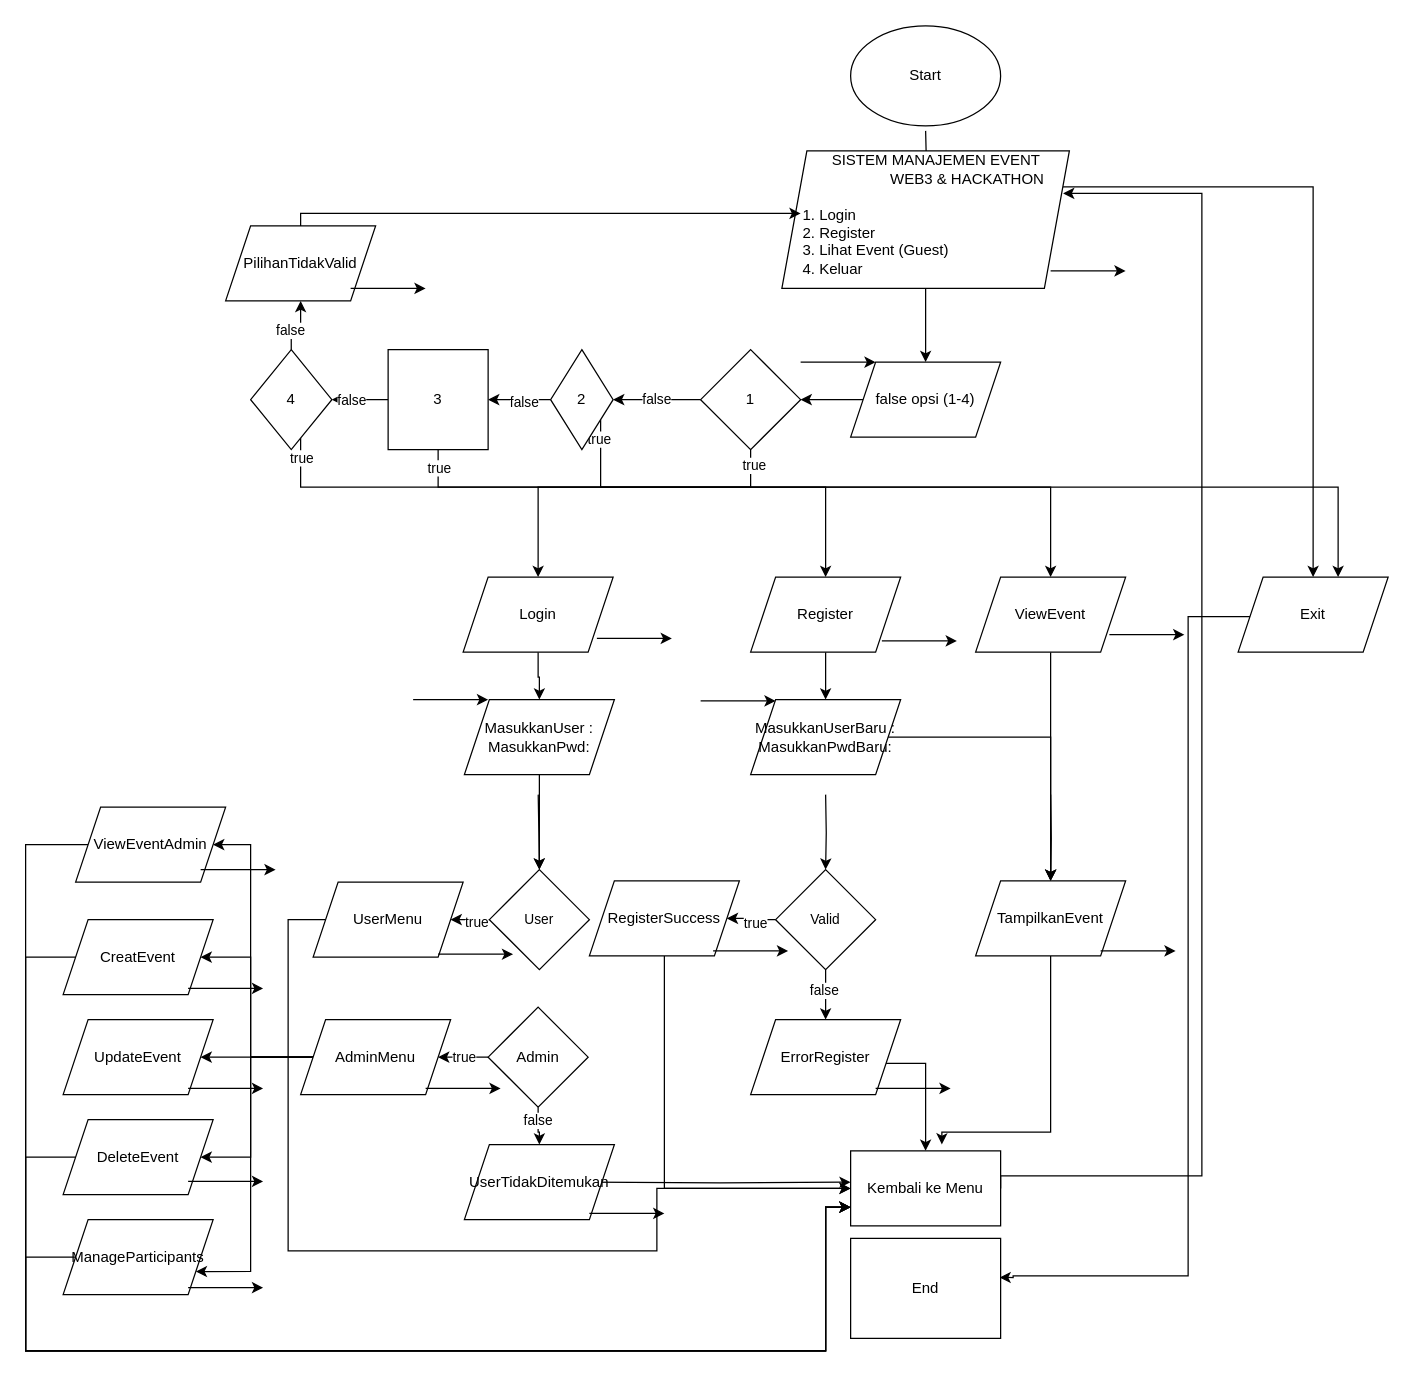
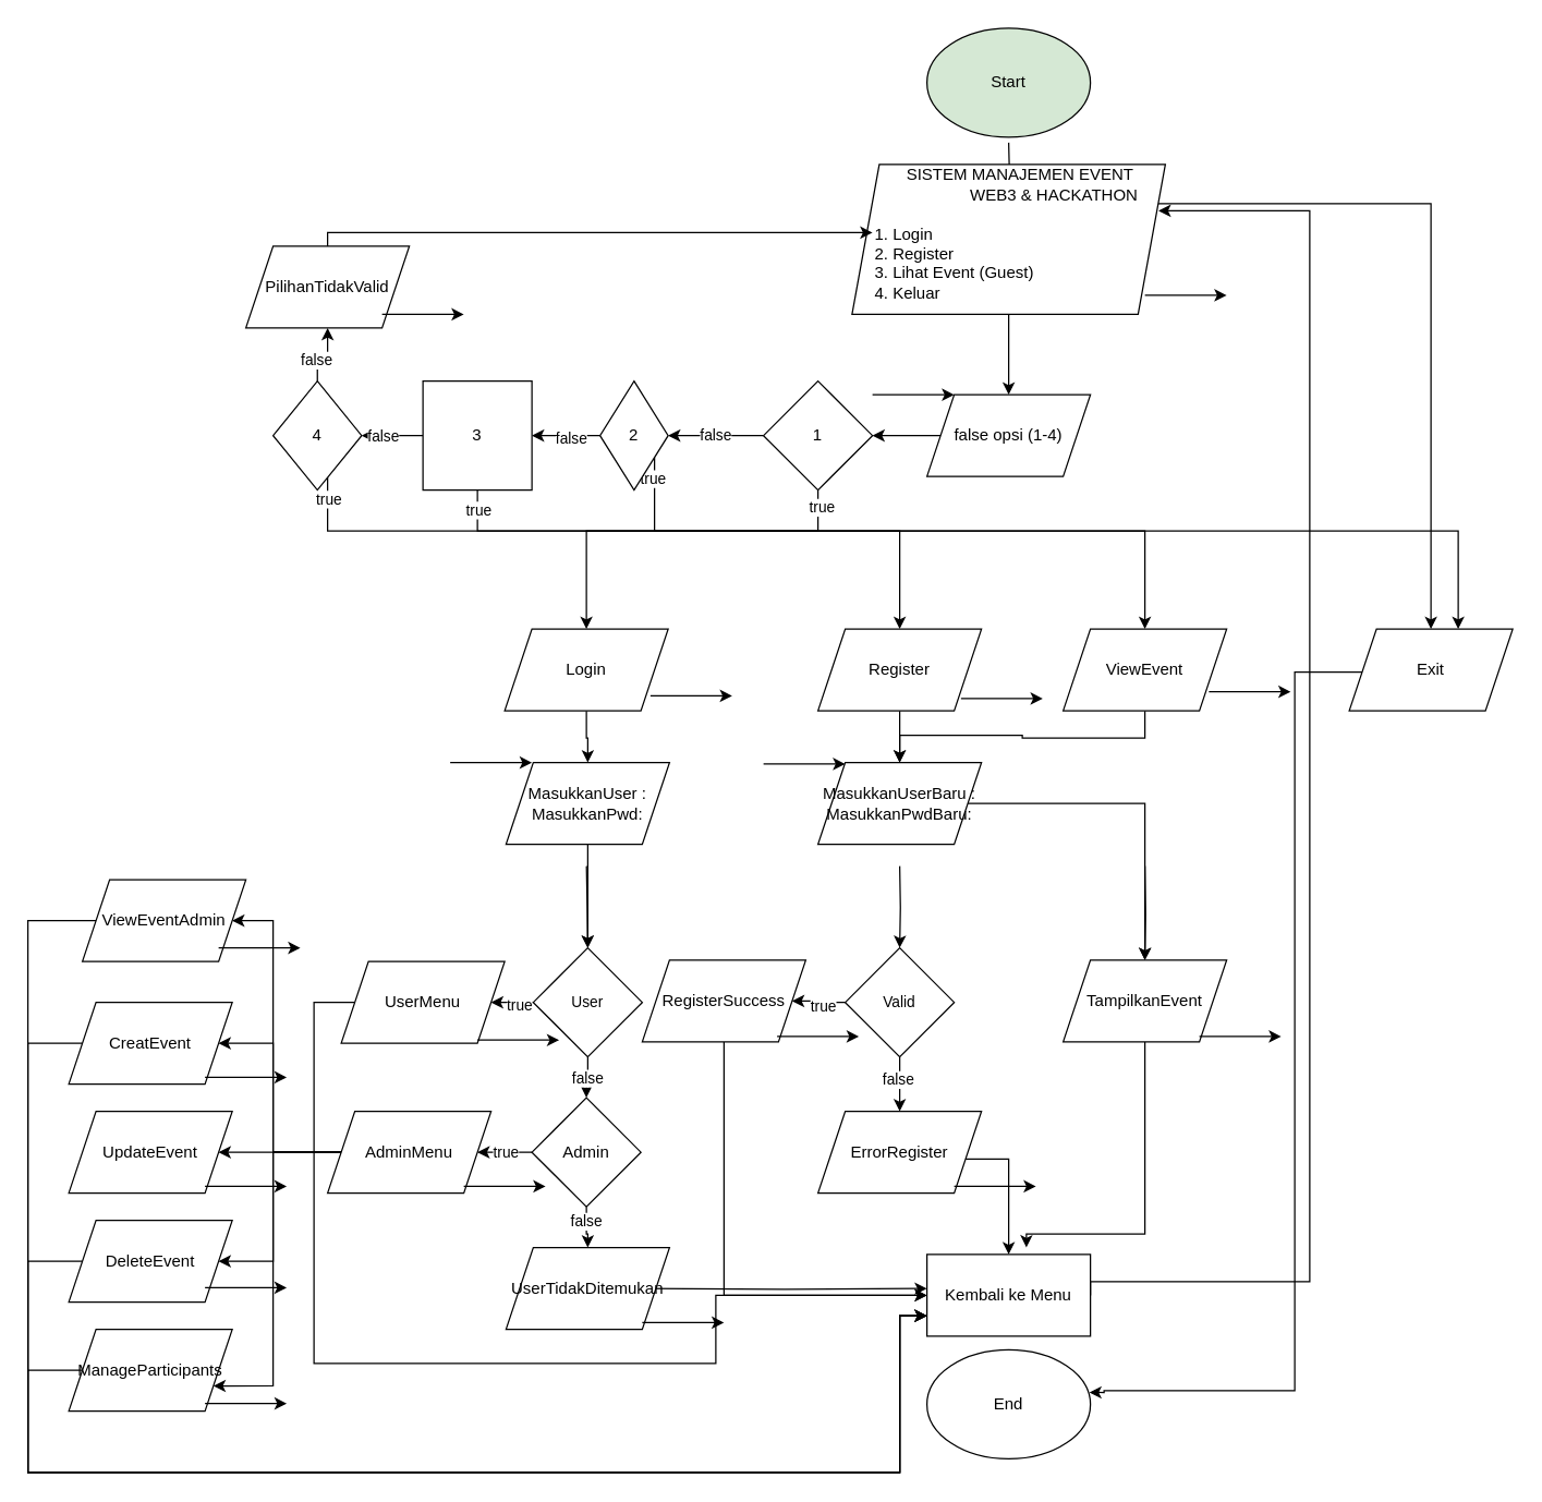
- <mxCell id="3" value="Start" style="ellipse;whiteSpace=wrap;html=1;" parent="1" vertex="1"><mxGeometry x="680" y="20" width="120" height="80" as="geometry" /></mxCell>
+ <mxCell id="3" value="Start" style="ellipse;whiteSpace=wrap;html=1;fillColor=#d5e8d4;" parent="1" vertex="1"><mxGeometry x="680" y="20" width="120" height="80" as="geometry" /></mxCell>
- <mxCell id="14" style="edgeStyle=orthogonalEdgeStyle;rounded=0;orthogonalLoop=1;jettySize=auto;html=1;exitX=0.5;exitY=1;exitDx=0;exitDy=0;entryX=0.5;entryY=0;entryDx=0;entryDy=0;" parent="1" source="15" target="56" edge="1"><mxGeometry relative="1" as="geometry" /></mxCell>
+ <mxCell id="14" style="edgeStyle=orthogonalEdgeStyle;rounded=0;orthogonalLoop=1;jettySize=auto;html=1;exitX=0.5;exitY=1;exitDx=0;exitDy=0;" parent="1" source="15" target="84" edge="1"><mxGeometry relative="1" as="geometry" /></mxCell>
+ <mxCell id="20" value="" style="edgeStyle=orthogonalEdgeStyle;rounded=0;orthogonalLoop=1;jettySize=auto;html=1;" parent="1" source="22" target="29" edge="1"><mxGeometry relative="1" as="geometry" /></mxCell>
+ <mxCell id="21" value="false" style="edgeLabel;html=1;align=center;verticalAlign=middle;resizable=0;points=[];" parent="20" vertex="1" connectable="0"><mxGeometry x="-0.04" y="-1" relative="1" as="geometry"><mxPoint as="offset" /></mxGeometry></mxCell>
- <mxCell id="57" value="End" style="whiteSpace=wrap;html=1;rounded=0;" parent="1" vertex="1"><mxGeometry x="680" y="990" width="120" height="80" as="geometry" /></mxCell>
+ <mxCell id="57" value="End" style="ellipse;whiteSpace=wrap;html=1;" parent="1" vertex="1"><mxGeometry x="680" y="990" width="120" height="80" as="geometry" /></mxCell>
